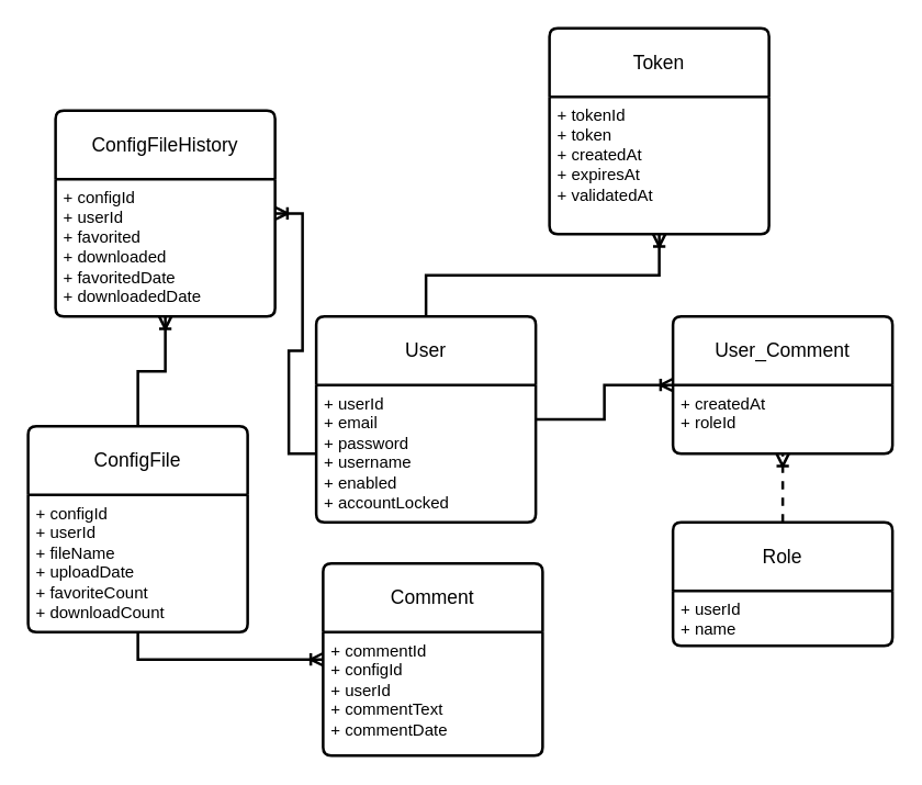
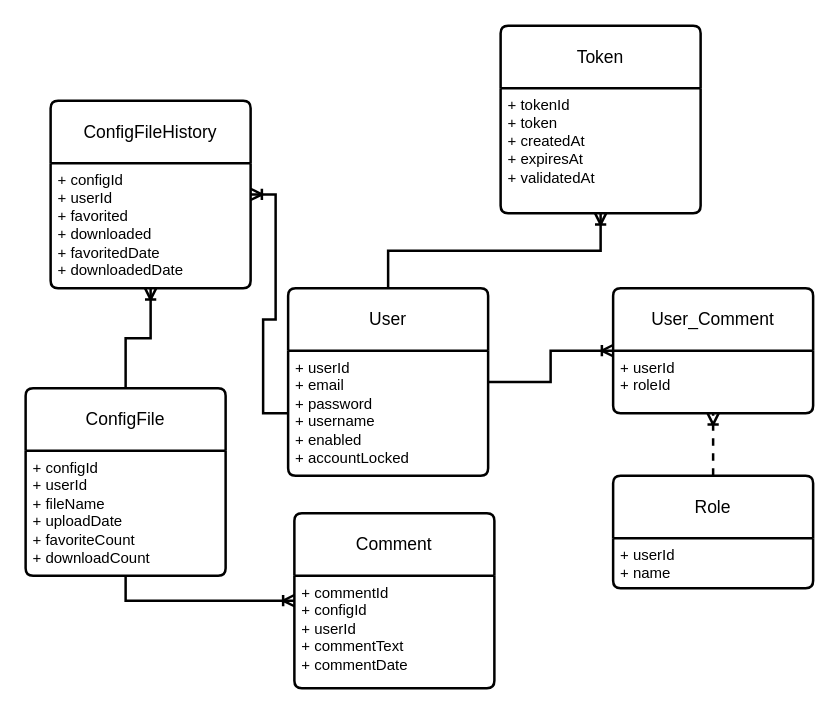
- <mxCell id="13" value="+ createdAt&lt;div&gt;+ roleId&lt;/div&gt;" style="align=left;strokeColor=none;fillColor=none;spacingLeft=4;fontSize=12;verticalAlign=top;resizable=0;rotatable=0;part=1;html=1;" parent="12" vertex="1"><mxGeometry y="50" width="160" height="50" as="geometry" /></mxCell>
+ <mxCell id="13" value="+ userId&lt;div&gt;+ roleId&lt;/div&gt;" style="align=left;strokeColor=none;fillColor=none;spacingLeft=4;fontSize=12;verticalAlign=top;resizable=0;rotatable=0;part=1;html=1;" parent="12" vertex="1"><mxGeometry y="50" width="160" height="50" as="geometry" /></mxCell>
